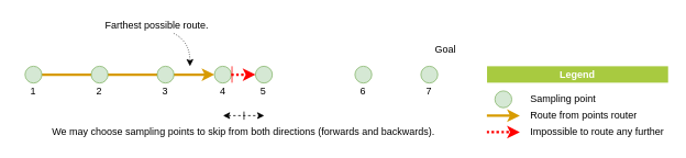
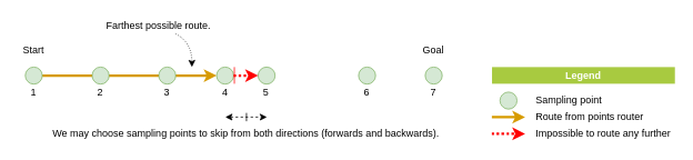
+ <mxCell id="7" value="Start" style="text;html=1;strokeColor=none;fillColor=none;align=center;verticalAlign=middle;whiteSpace=wrap;rounded=0;" parent="1" vertex="1"><mxGeometry x="20.1" y="50" width="40" height="20" as="geometry" /></mxCell>
- <mxCell id="8" value="Goal" style="text;html=1;strokeColor=none;fillColor=none;align=center;verticalAlign=middle;whiteSpace=wrap;rounded=0;" parent="1" vertex="1"><mxGeometry x="520.21" y="50" width="40" height="20" as="geometry" /></mxCell>
+ <mxCell id="8" value="Goal" style="text;html=1;strokeColor=none;fillColor=none;align=center;verticalAlign=middle;whiteSpace=wrap;rounded=0;" parent="1" vertex="1"><mxGeometry x="500.21" y="50" width="40" height="20" as="geometry" /></mxCell>
